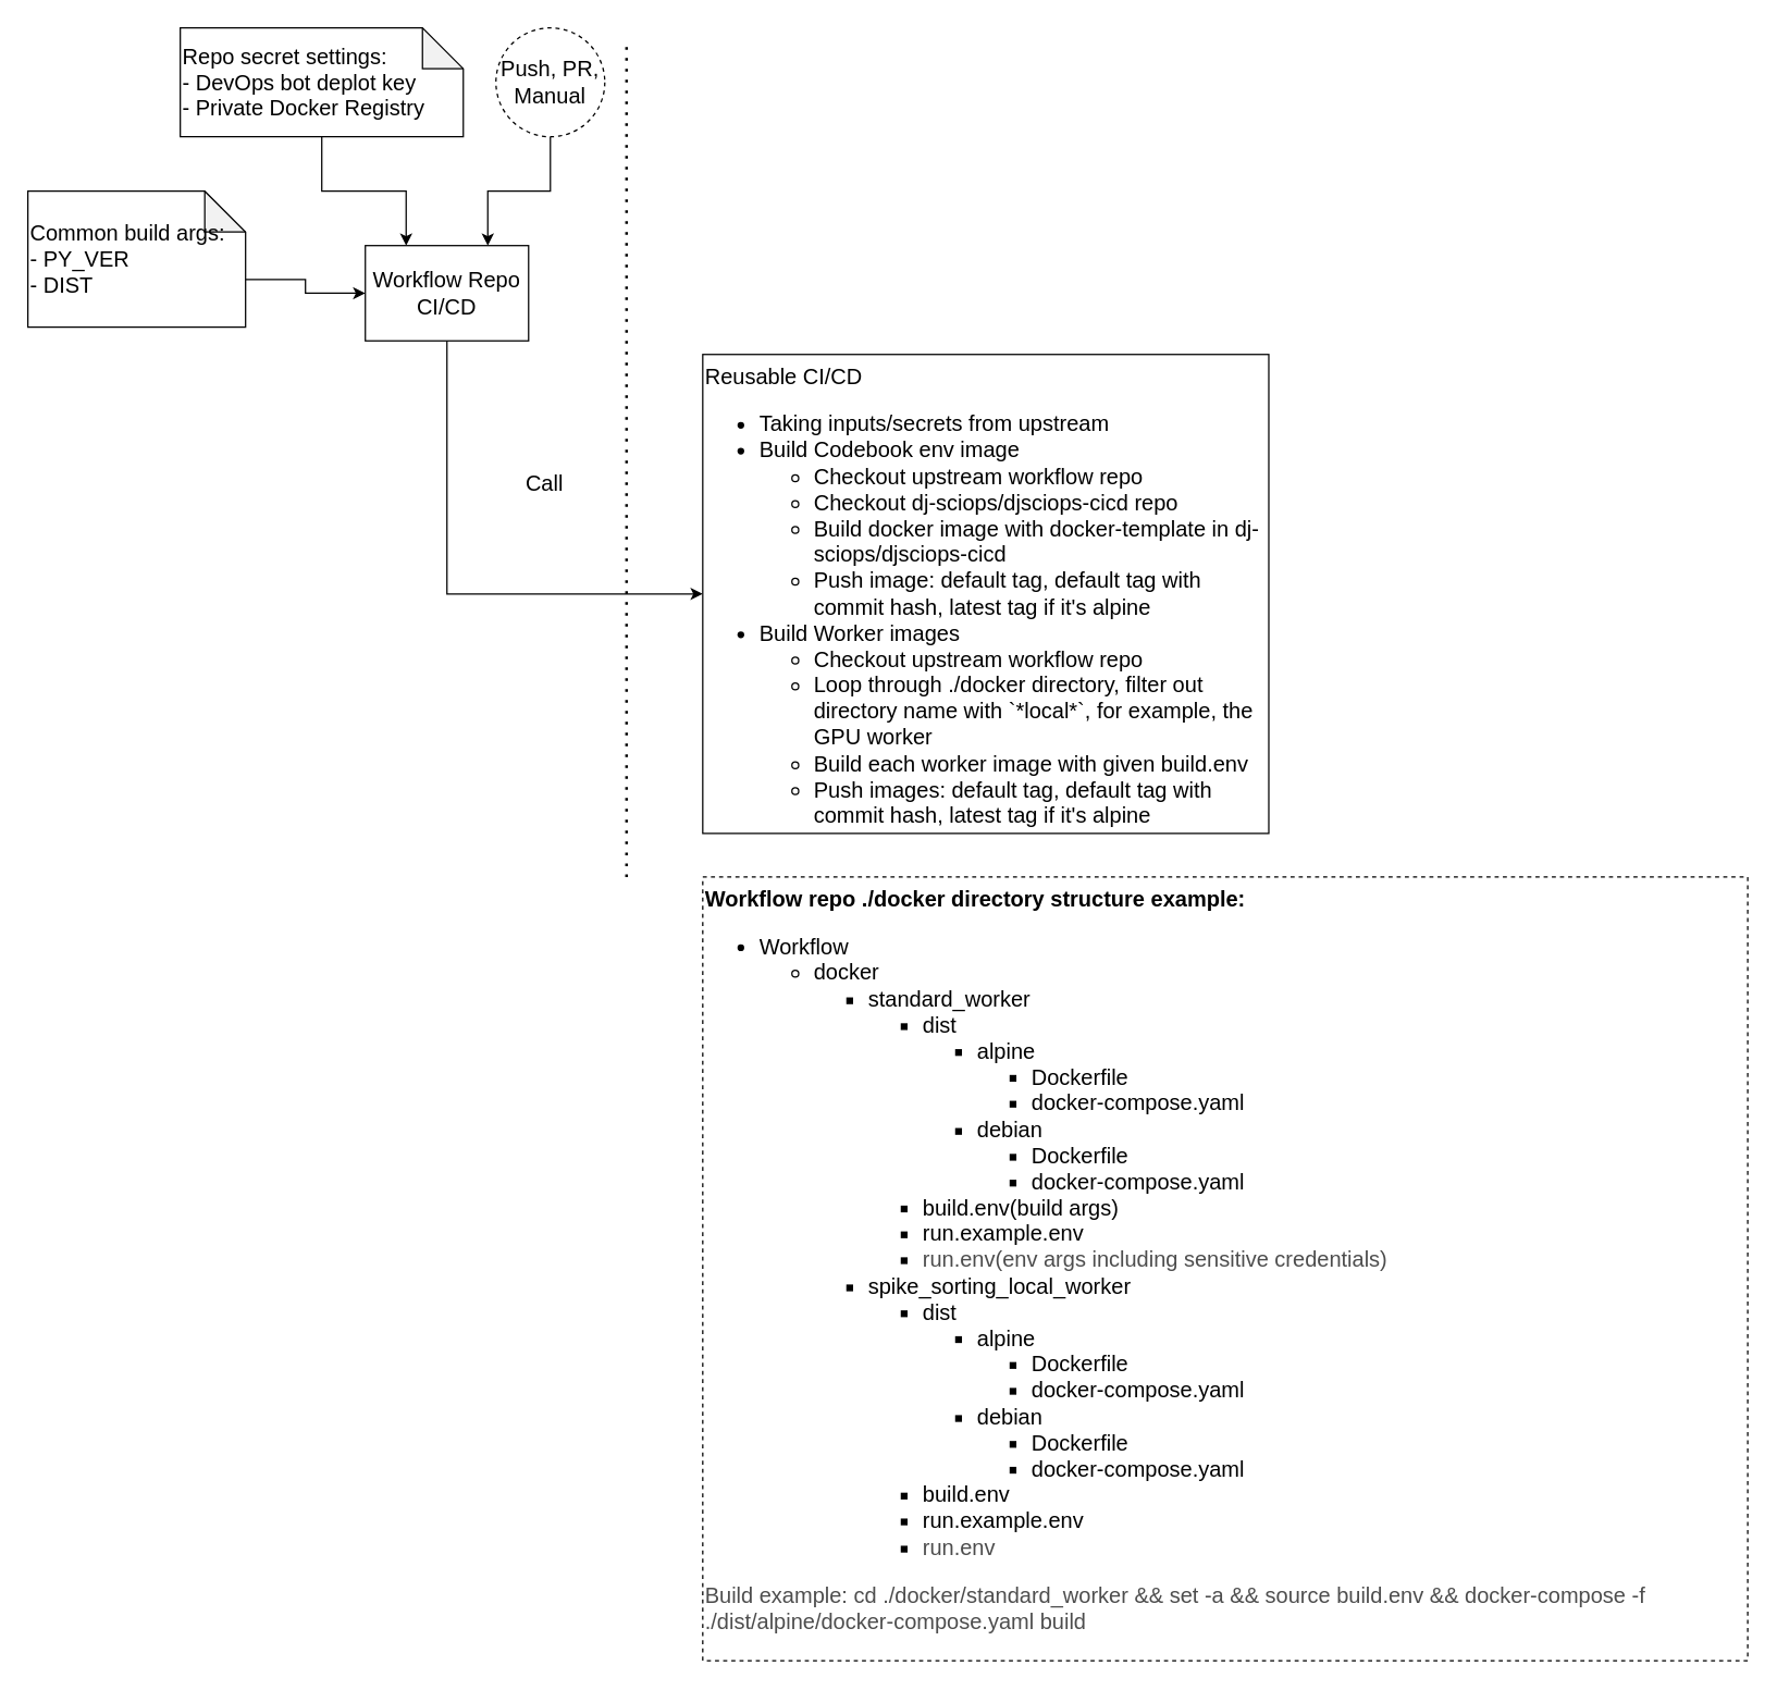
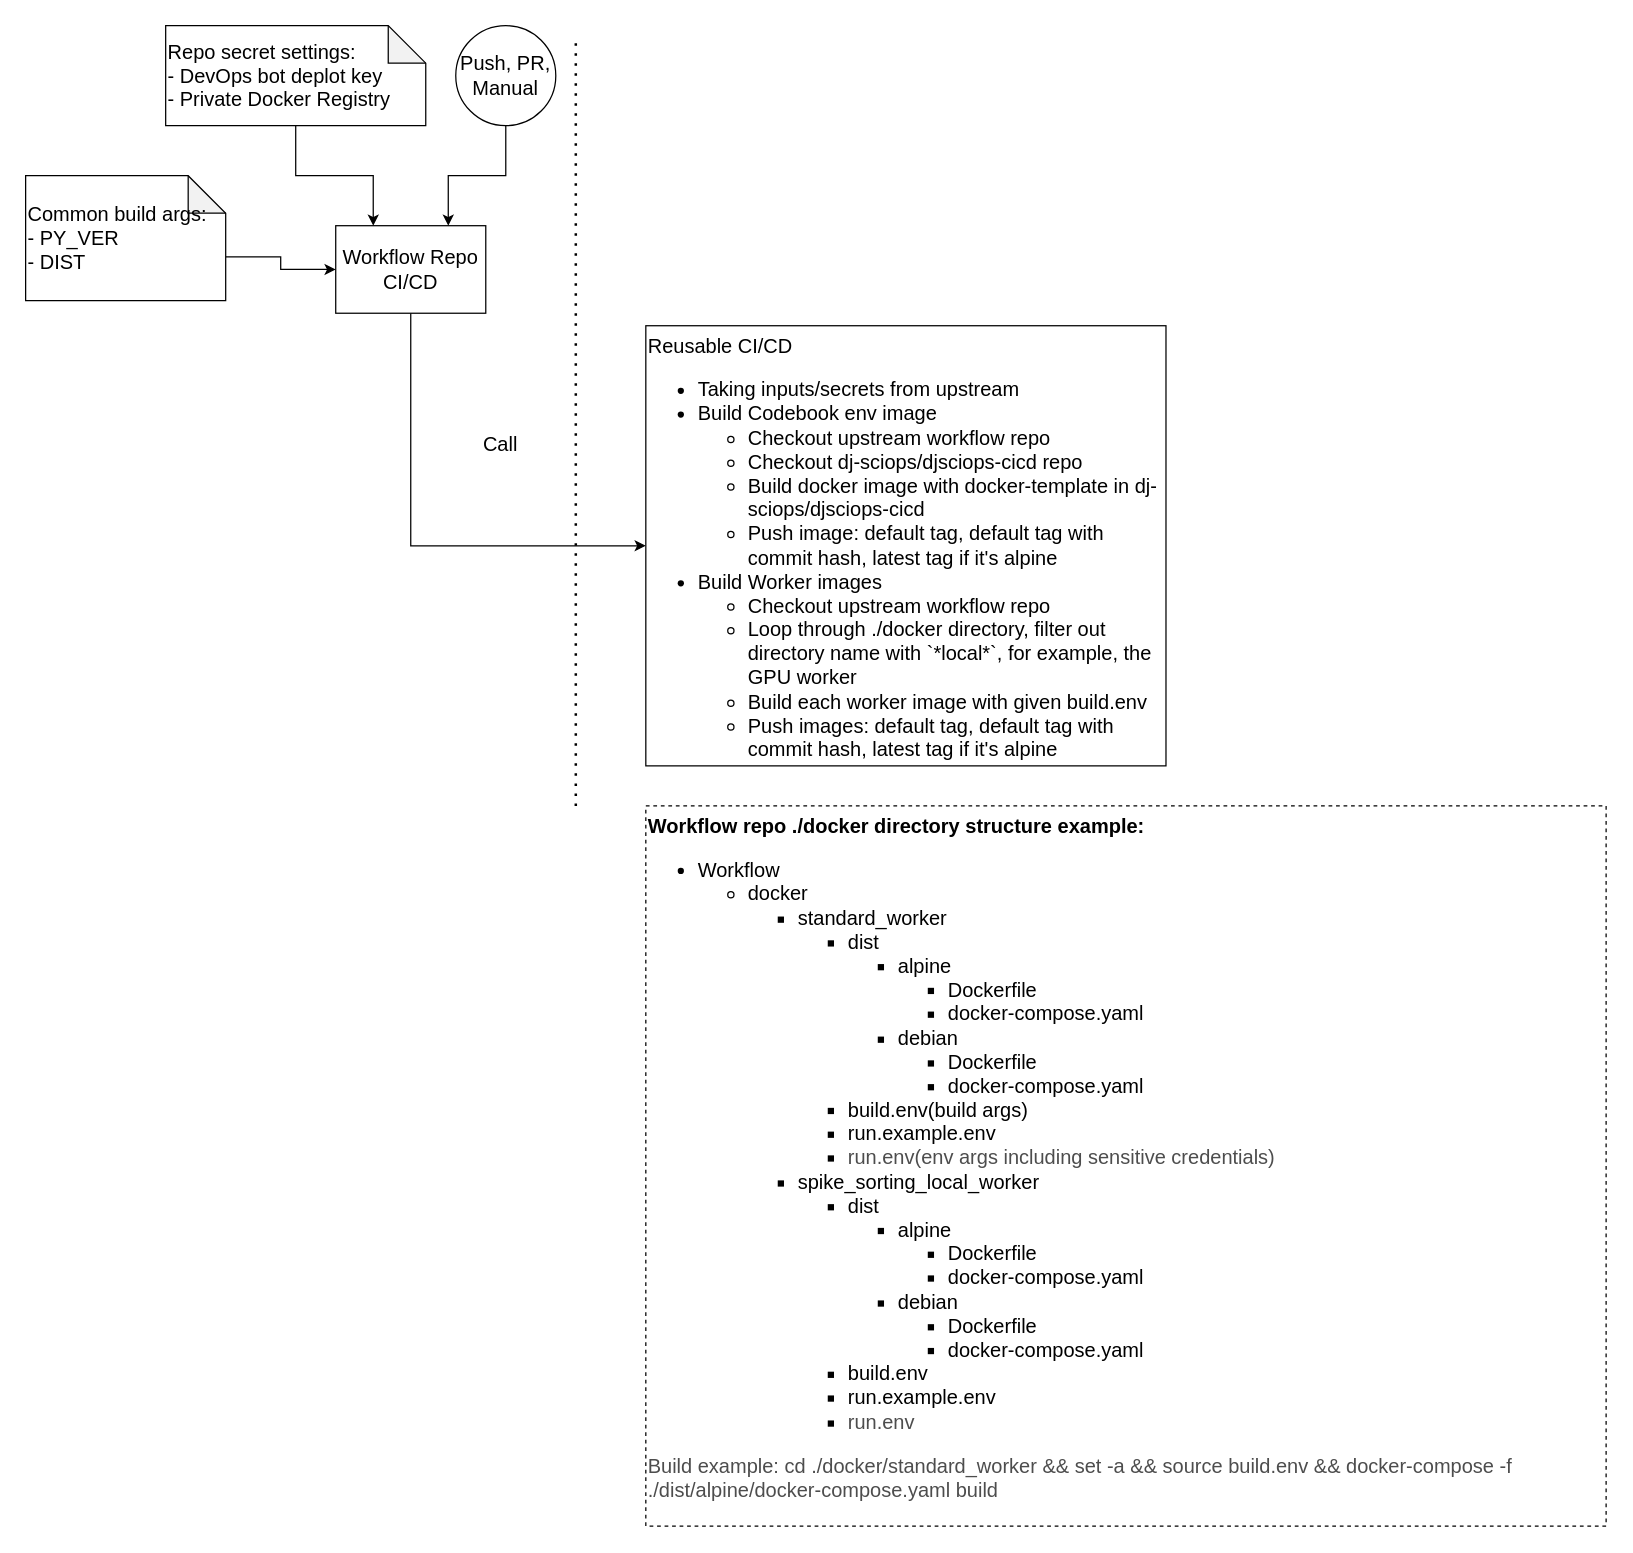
- <mxCell id="6" value="Push, PR, Manual" style="ellipse;whiteSpace=wrap;html=1;aspect=fixed;fontSize=16;dashed=1;" vertex="1" parent="1"><mxGeometry x="364" width="80" height="80" as="geometry" y="20" /></mxCell>
+ <mxCell id="6" value="Push, PR, Manual" style="ellipse;whiteSpace=wrap;html=1;aspect=fixed;fontSize=16;" vertex="1" parent="1"><mxGeometry x="364" width="80" height="80" as="geometry" y="20" /></mxCell>
